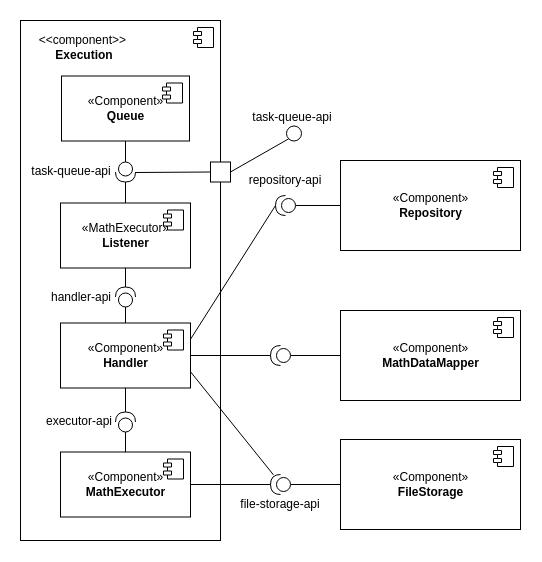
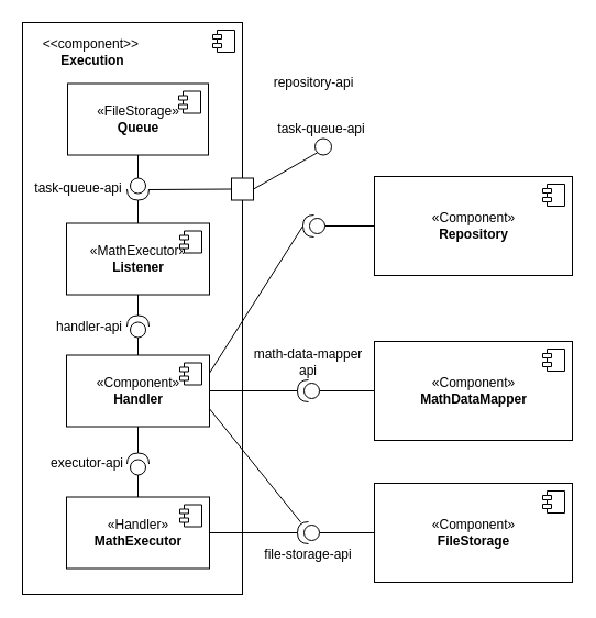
- <mxCell id="18" value="«Component»&lt;br&gt;&lt;b&gt;Queue&lt;/b&gt;" style="html=1;dropTarget=0;" vertex="1" parent="1"><mxGeometry x="61" y="75.5" width="128" height="65" as="geometry" /></mxCell>
+ <mxCell id="18" value="«FileStorage»&lt;br&gt;&lt;b&gt;Queue&lt;/b&gt;" style="html=1;dropTarget=0;" vertex="1" parent="1"><mxGeometry x="61" y="75.5" width="128" height="65" as="geometry" /></mxCell>
- <mxCell id="35" value="repository-api" style="text;html=1;strokeColor=none;fillColor=none;align=center;verticalAlign=middle;whiteSpace=wrap;rounded=0;" vertex="1" parent="1"><mxGeometry x="240" y="165" width="90" height="30" as="geometry" /></mxCell>
+ <mxCell id="35" value="repository-api" style="text;html=1;strokeColor=none;fillColor=none;align=center;verticalAlign=middle;whiteSpace=wrap;rounded=0;" vertex="1" parent="1"><mxGeometry x="240" y="60" width="90" height="30" as="geometry" /></mxCell>
+ <mxCell id="40" value="math-data-mapper&lt;br&gt;api" style="text;html=1;strokeColor=none;fillColor=none;align=center;verticalAlign=middle;whiteSpace=wrap;rounded=0;" vertex="1" parent="1"><mxGeometry x="220" y="314" width="120" height="30" as="geometry" /></mxCell>
- <mxCell id="6" value="«Component»&lt;br&gt;&lt;b&gt;MathExecutor&lt;/b&gt;" style="html=1;dropTarget=0;" vertex="1" parent="1"><mxGeometry x="60" y="451.5" width="130" height="65" as="geometry" /></mxCell>
+ <mxCell id="6" value="«Handler»&lt;br&gt;&lt;b&gt;MathExecutor&lt;/b&gt;" style="html=1;dropTarget=0;" vertex="1" parent="1"><mxGeometry x="60" y="451.5" width="130" height="65" as="geometry" /></mxCell>
